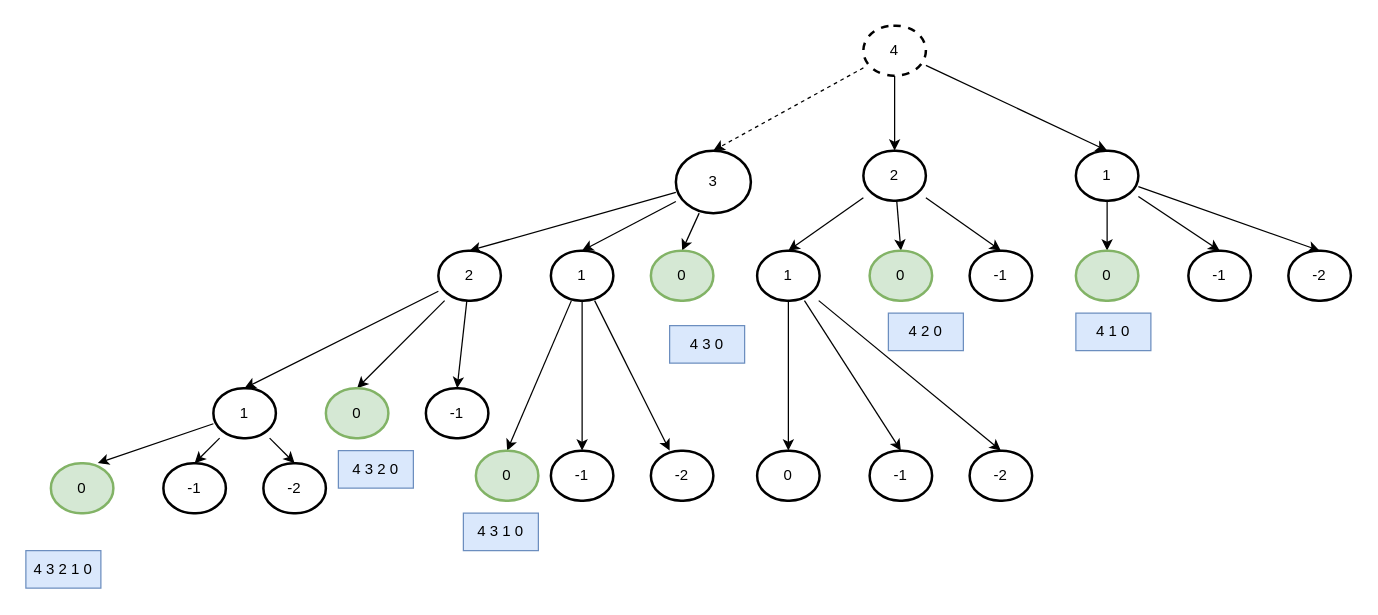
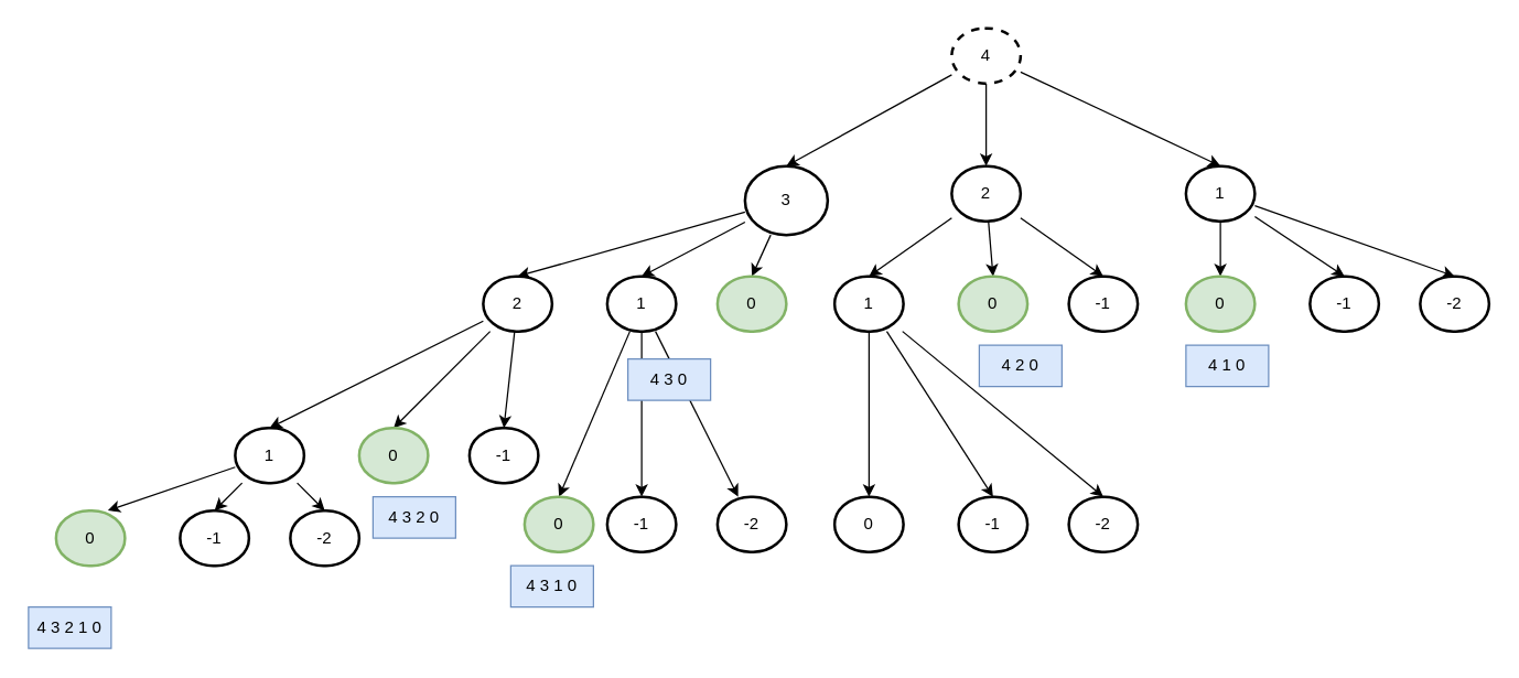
- <mxCell id="2" style="edgeStyle=none;html=1;entryX=0.5;entryY=0;entryDx=0;entryDy=0;dashed=1;" parent="1" source="5" target="9" edge="1"><mxGeometry relative="1" as="geometry" /></mxCell>
+ <mxCell id="2" style="edgeStyle=none;html=1;entryX=0.5;entryY=0;entryDx=0;entryDy=0;" parent="1" source="5" target="9" edge="1"><mxGeometry relative="1" as="geometry" /></mxCell>
- <mxCell id="54" value="4 3 0" style="text;html=1;strokeColor=#6c8ebf;fillColor=#dae8fc;align=center;verticalAlign=middle;whiteSpace=wrap;rounded=0;" parent="1" vertex="1"><mxGeometry x="535" y="260" width="60" height="30" as="geometry" /></mxCell>
+ <mxCell id="54" value="4 3 0" style="text;html=1;strokeColor=#6c8ebf;fillColor=#dae8fc;align=center;verticalAlign=middle;whiteSpace=wrap;rounded=0;" parent="1" vertex="1"><mxGeometry x="455" y="260" width="60" height="30" as="geometry" /></mxCell>
